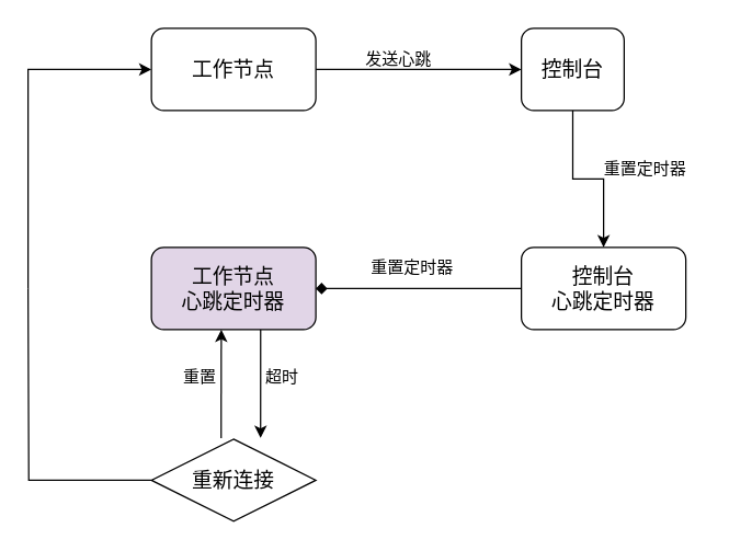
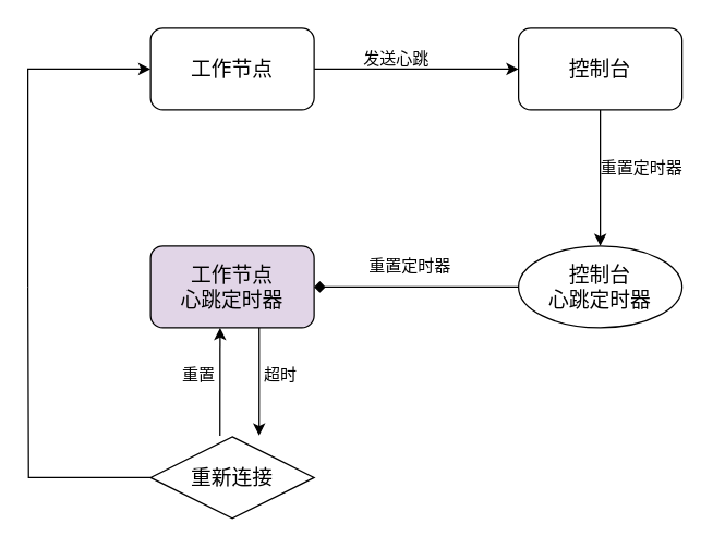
- <mxCell id="5" value="&lt;font style=&quot;font-size: 15px;&quot;&gt;控制台&lt;/font&gt;" style="rounded=1;whiteSpace=wrap;html=1;" parent="1" vertex="1"><mxGeometry x="380" y="20" width="75" height="60" as="geometry" /></mxCell>
+ <mxCell id="5" value="&lt;font style=&quot;font-size: 15px;&quot;&gt;控制台&lt;/font&gt;" style="rounded=1;whiteSpace=wrap;html=1;" parent="1" vertex="1"><mxGeometry x="380" y="20" width="120" height="60" as="geometry" /></mxCell>
- <mxCell id="10" value="&lt;span style=&quot;font-size: 15px;&quot;&gt;控制台&lt;br&gt;心跳定时器&lt;/span&gt;" style="rounded=1;whiteSpace=wrap;html=1;" parent="1" vertex="1"><mxGeometry x="380" y="180" width="120" height="60" as="geometry" /></mxCell>
+ <mxCell id="10" value="&lt;span style=&quot;font-size: 15px;&quot;&gt;控制台&lt;br&gt;心跳定时器&lt;/span&gt;" style="ellipse;whiteSpace=wrap;html=1;" parent="1" vertex="1"><mxGeometry x="380" y="180" width="120" height="60" as="geometry" /></mxCell>
